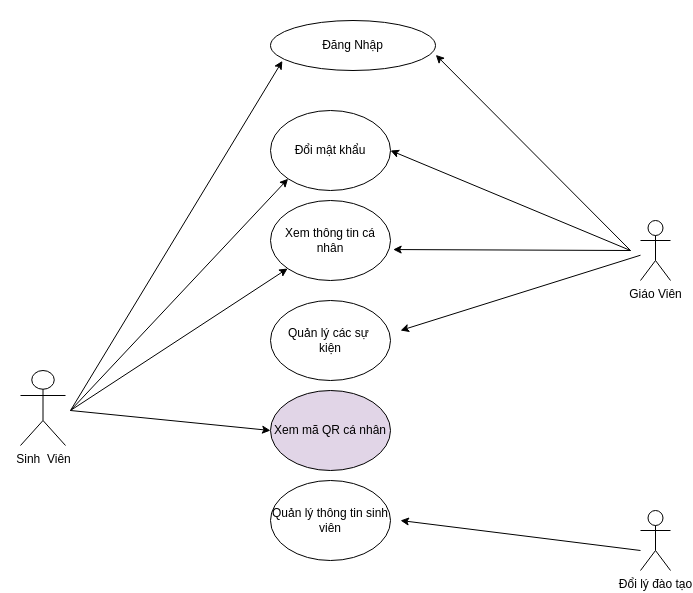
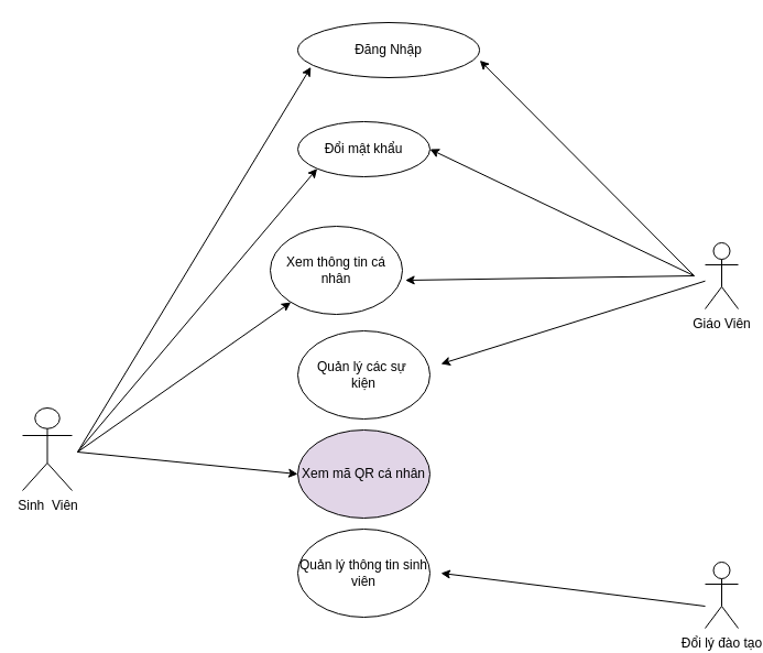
- <mxCell id="11" value="Đổi mật khẩu" style="ellipse;whiteSpace=wrap;html=1;" parent="1" vertex="1"><mxGeometry x="270" y="110" width="120" height="80" as="geometry" /></mxCell>
+ <mxCell id="11" value="Đổi mật khẩu" style="ellipse;whiteSpace=wrap;html=1;" parent="1" vertex="1"><mxGeometry x="270" y="110" width="120" height="50" as="geometry" /></mxCell>
- <mxCell id="8" value="Xem thông tin cá nhân" style="ellipse;whiteSpace=wrap;html=1;" parent="1" vertex="1"><mxGeometry x="270" y="200" width="120" height="80" as="geometry" /></mxCell>
+ <mxCell id="8" value="Xem thông tin cá nhân" style="ellipse;whiteSpace=wrap;html=1;" parent="1" vertex="1"><mxGeometry x="245" y="205" width="120" height="80" as="geometry" /></mxCell>
